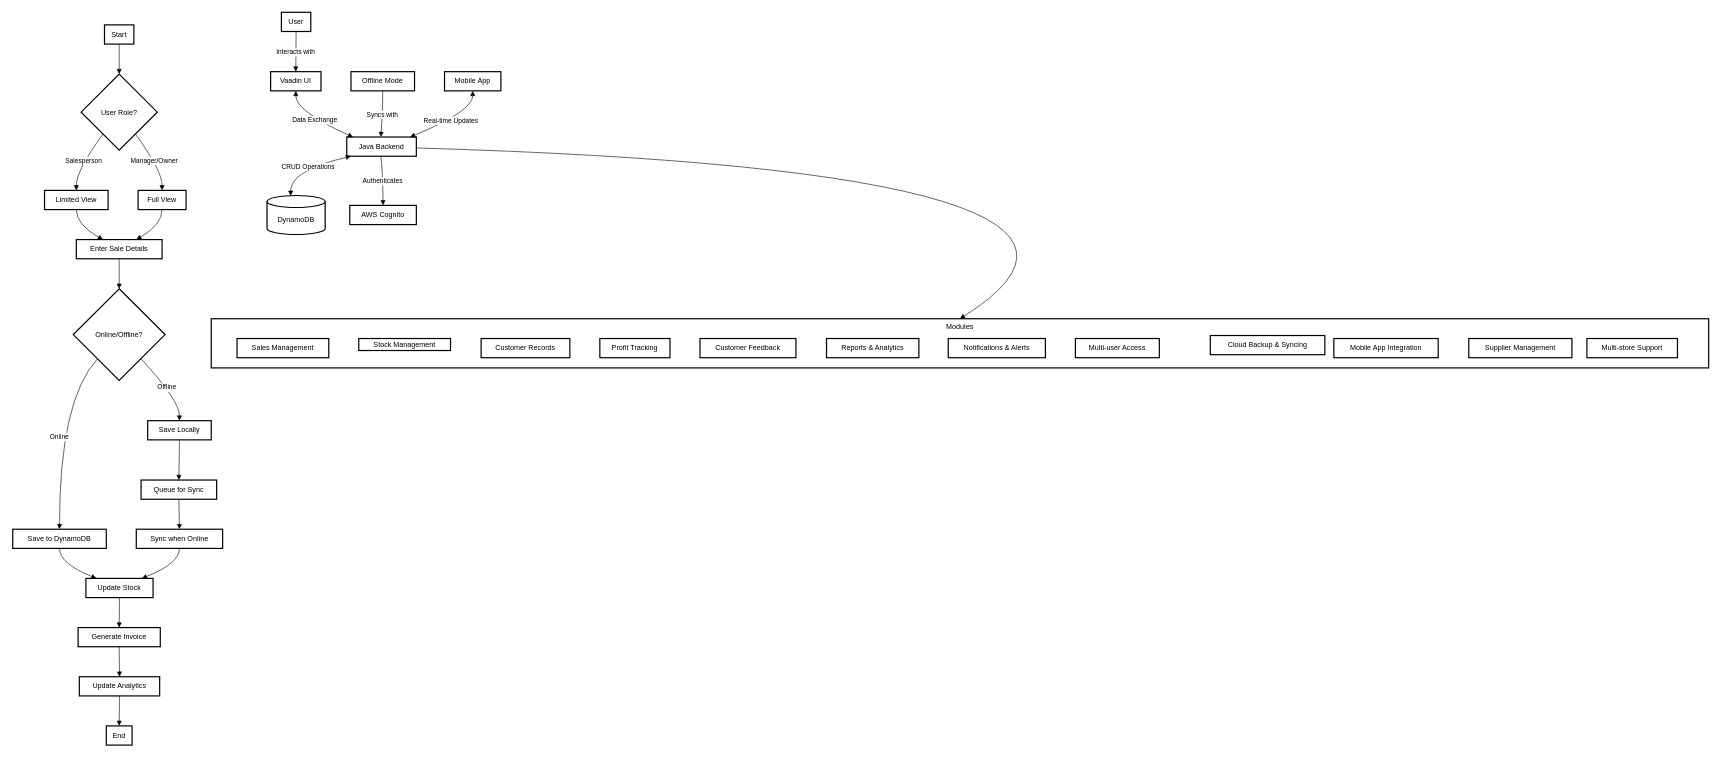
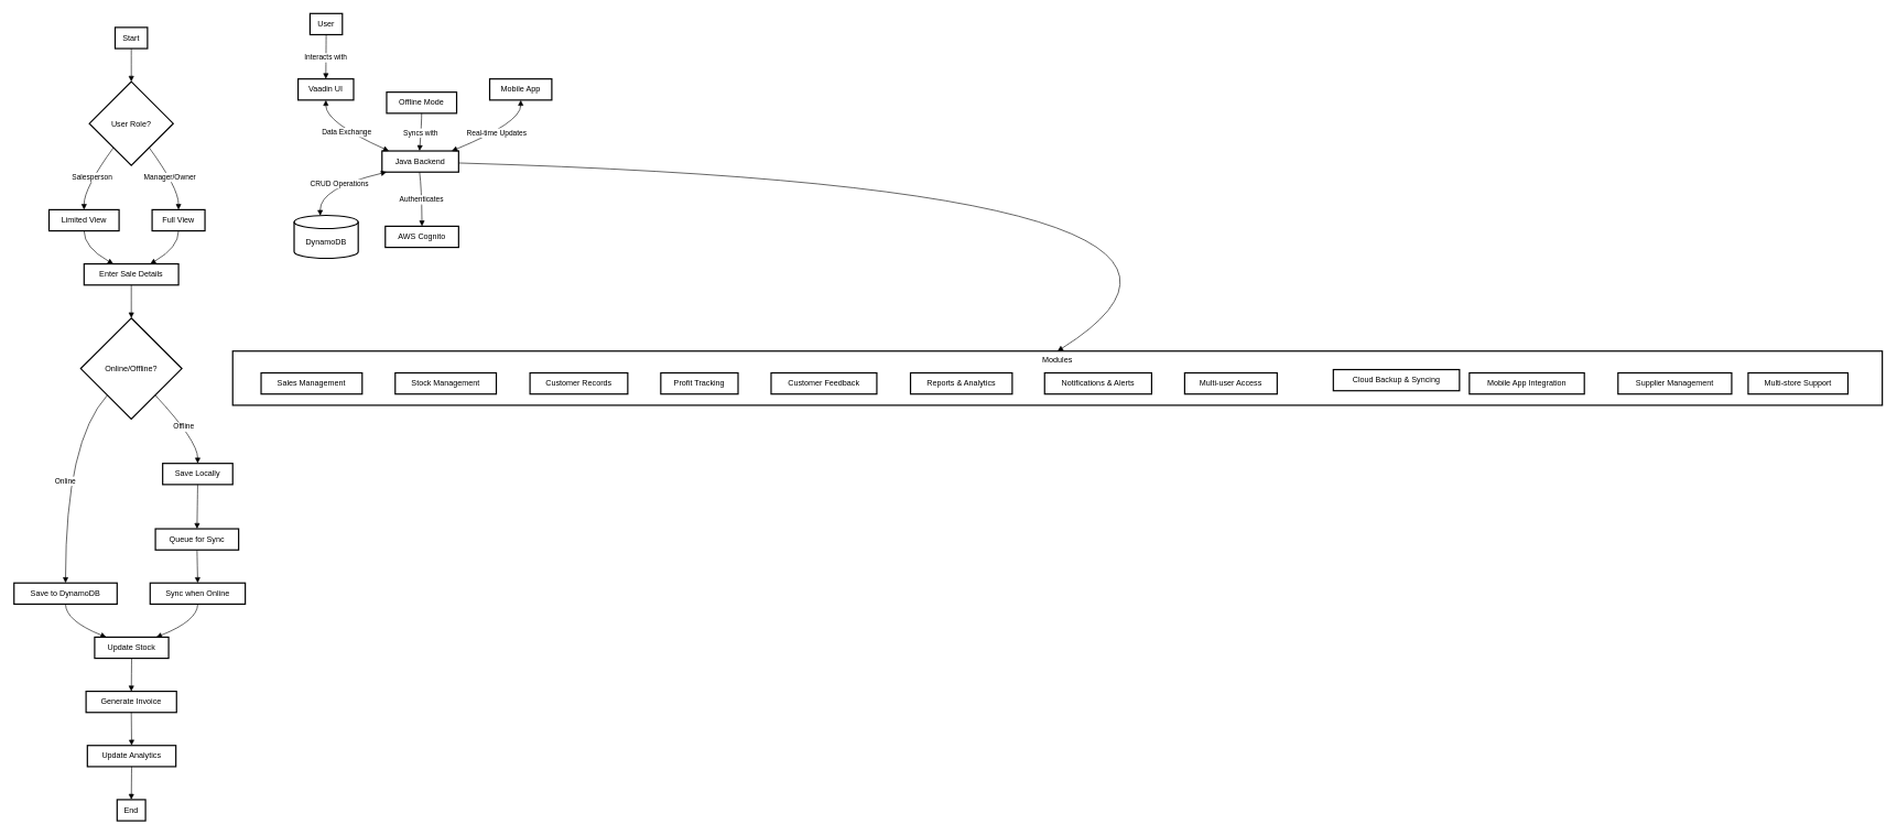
- <mxCell id="49" value="Offline Mode" style="whiteSpace=wrap;strokeWidth=2;" vertex="1" parent="1"><mxGeometry x="584" y="119" width="106" height="32" as="geometry" /></mxCell>
+ <mxCell id="49" value="Offline Mode" style="whiteSpace=wrap;strokeWidth=2;" vertex="1" parent="1"><mxGeometry x="584" y="139" width="106" height="32" as="geometry" /></mxCell>
- <mxCell id="33" value="Stock Management" style="whiteSpace=wrap;strokeWidth=2;" vertex="1" parent="31"><mxGeometry x="246" y="33" width="153" height="20" as="geometry" /></mxCell>
+ <mxCell id="33" value="Stock Management" style="whiteSpace=wrap;strokeWidth=2;" vertex="1" parent="31"><mxGeometry x="246" y="33" width="153" height="32" as="geometry" /></mxCell>
